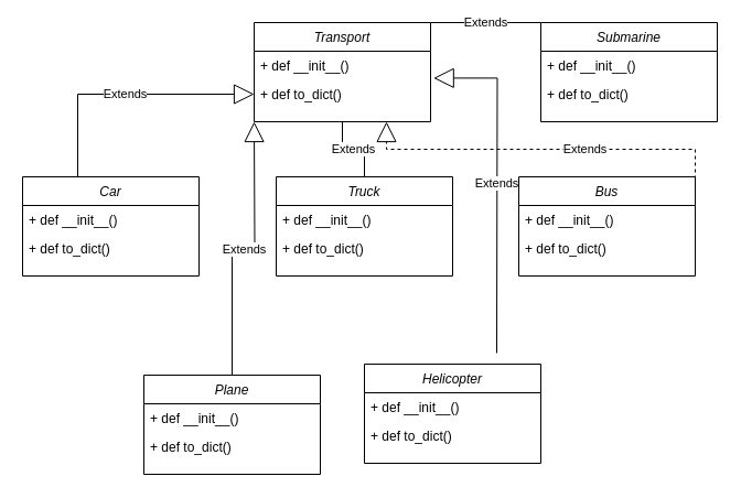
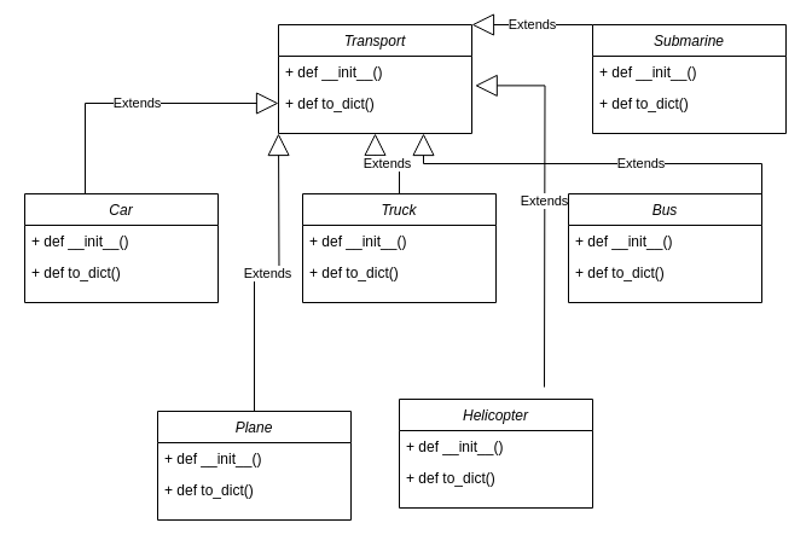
- <mxCell id="26" value="Extends" style="endArrow=none;endSize=16;endFill=0;html=1;rounded=0;entryX=1;entryY=0;entryDx=0;entryDy=0;exitX=0;exitY=0;exitDx=0;exitDy=0;" edge="1" parent="1" source="20" target="2"><mxGeometry width="160" relative="1" as="geometry"><mxPoint x="370" y="10" as="sourcePoint" /><mxPoint x="530" y="10" as="targetPoint" /></mxGeometry></mxCell>
+ <mxCell id="26" value="Extends" style="endArrow=block;endSize=16;endFill=0;html=1;rounded=0;entryX=1;entryY=0;entryDx=0;entryDy=0;exitX=0;exitY=0;exitDx=0;exitDy=0;" edge="1" parent="1" source="20" target="2"><mxGeometry width="160" relative="1" as="geometry"><mxPoint x="370" y="10" as="sourcePoint" /><mxPoint x="530" y="10" as="targetPoint" /></mxGeometry></mxCell>
- <mxCell id="25" value="Extends" style="endArrow=none;endSize=16;endFill=0;html=1;rounded=0;entryX=0.5;entryY=1;entryDx=0;entryDy=0;exitX=0.5;exitY=0;exitDx=0;exitDy=0;edgeStyle=orthogonalEdgeStyle;" edge="1" parent="1" source="8" target="2"><mxGeometry width="160" relative="1" as="geometry"><mxPoint x="240" y="150" as="sourcePoint" /><mxPoint x="400" y="150" as="targetPoint" /></mxGeometry></mxCell>
+ <mxCell id="25" value="Extends" style="endArrow=block;endSize=16;endFill=0;html=1;rounded=0;entryX=0.5;entryY=1;entryDx=0;entryDy=0;exitX=0.5;exitY=0;exitDx=0;exitDy=0;edgeStyle=orthogonalEdgeStyle;" edge="1" parent="1" source="8" target="2"><mxGeometry width="160" relative="1" as="geometry"><mxPoint x="240" y="150" as="sourcePoint" /><mxPoint x="400" y="150" as="targetPoint" /></mxGeometry></mxCell>
- <mxCell id="28" value="Extends" style="endArrow=block;endSize=16;endFill=0;html=1;rounded=0;edgeStyle=orthogonalEdgeStyle;entryX=0.75;entryY=1;entryDx=0;entryDy=0;exitX=0.5;exitY=0;exitDx=0;exitDy=0;dashed=1;" edge="1" parent="1" source="11" target="2"><mxGeometry width="160" relative="1" as="geometry"><mxPoint x="450" y="140" as="sourcePoint" /><mxPoint x="610" y="140" as="targetPoint" /><Array as="points"><mxPoint x="630" y="160" /><mxPoint x="630" y="135" /><mxPoint x="350" y="135" /></Array></mxGeometry></mxCell>
+ <mxCell id="28" value="Extends" style="endArrow=block;endSize=16;endFill=0;html=1;rounded=0;edgeStyle=orthogonalEdgeStyle;entryX=0.75;entryY=1;entryDx=0;entryDy=0;exitX=0.5;exitY=0;exitDx=0;exitDy=0;" edge="1" parent="1" source="11" target="2"><mxGeometry width="160" relative="1" as="geometry"><mxPoint x="450" y="140" as="sourcePoint" /><mxPoint x="610" y="140" as="targetPoint" /><Array as="points"><mxPoint x="630" y="160" /><mxPoint x="630" y="135" /><mxPoint x="350" y="135" /></Array></mxGeometry></mxCell>
